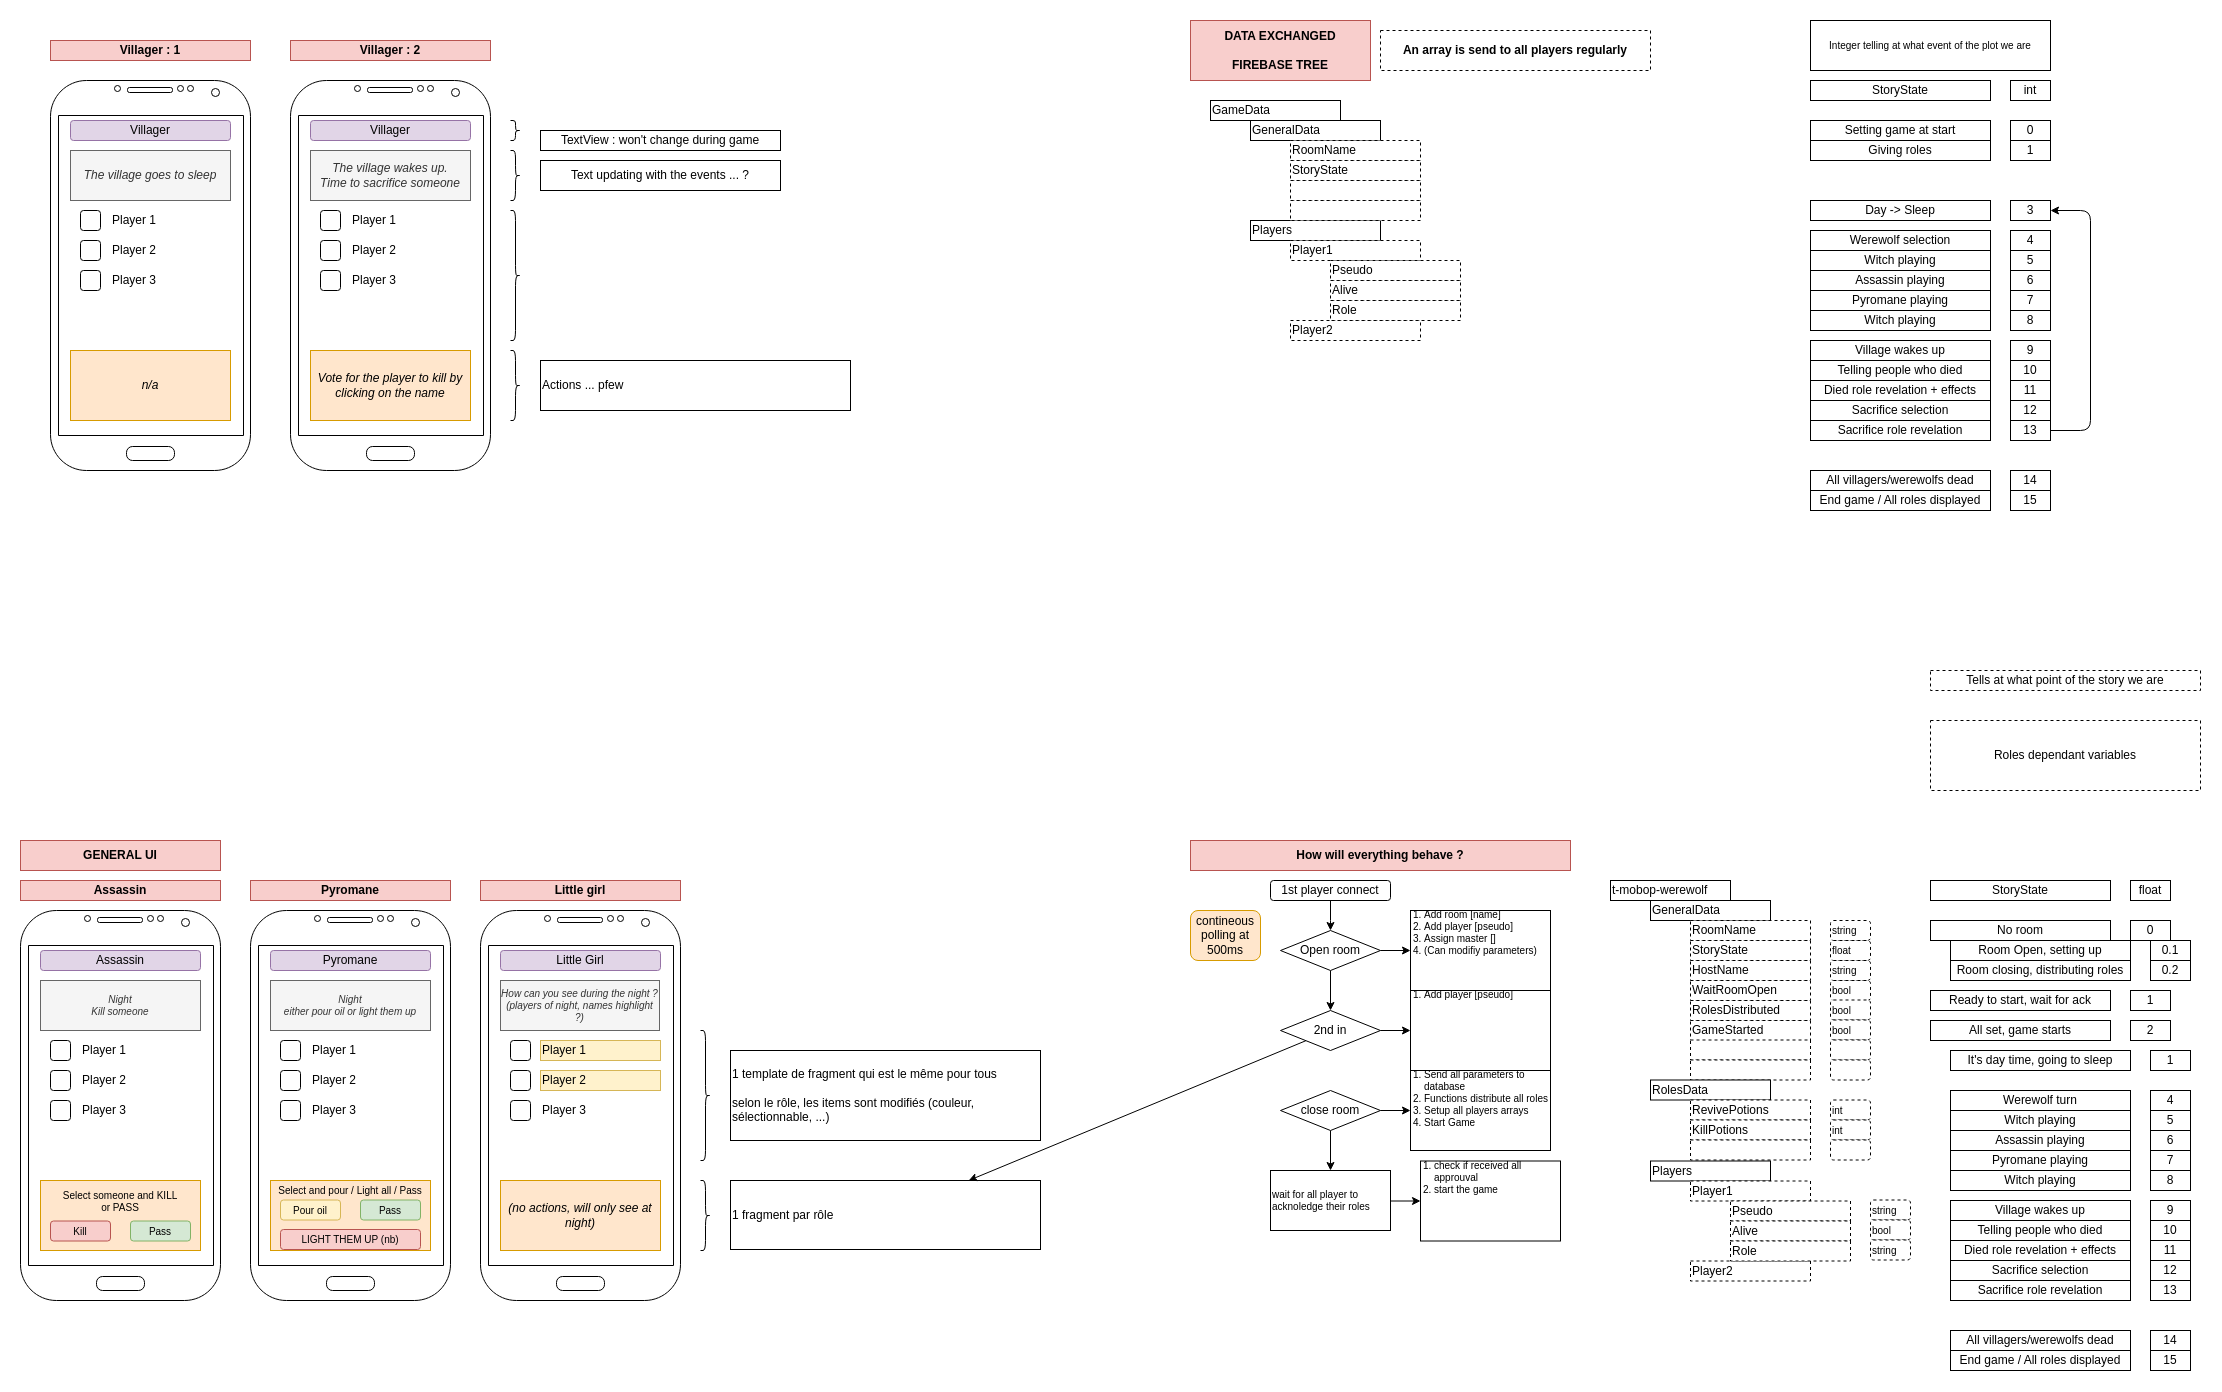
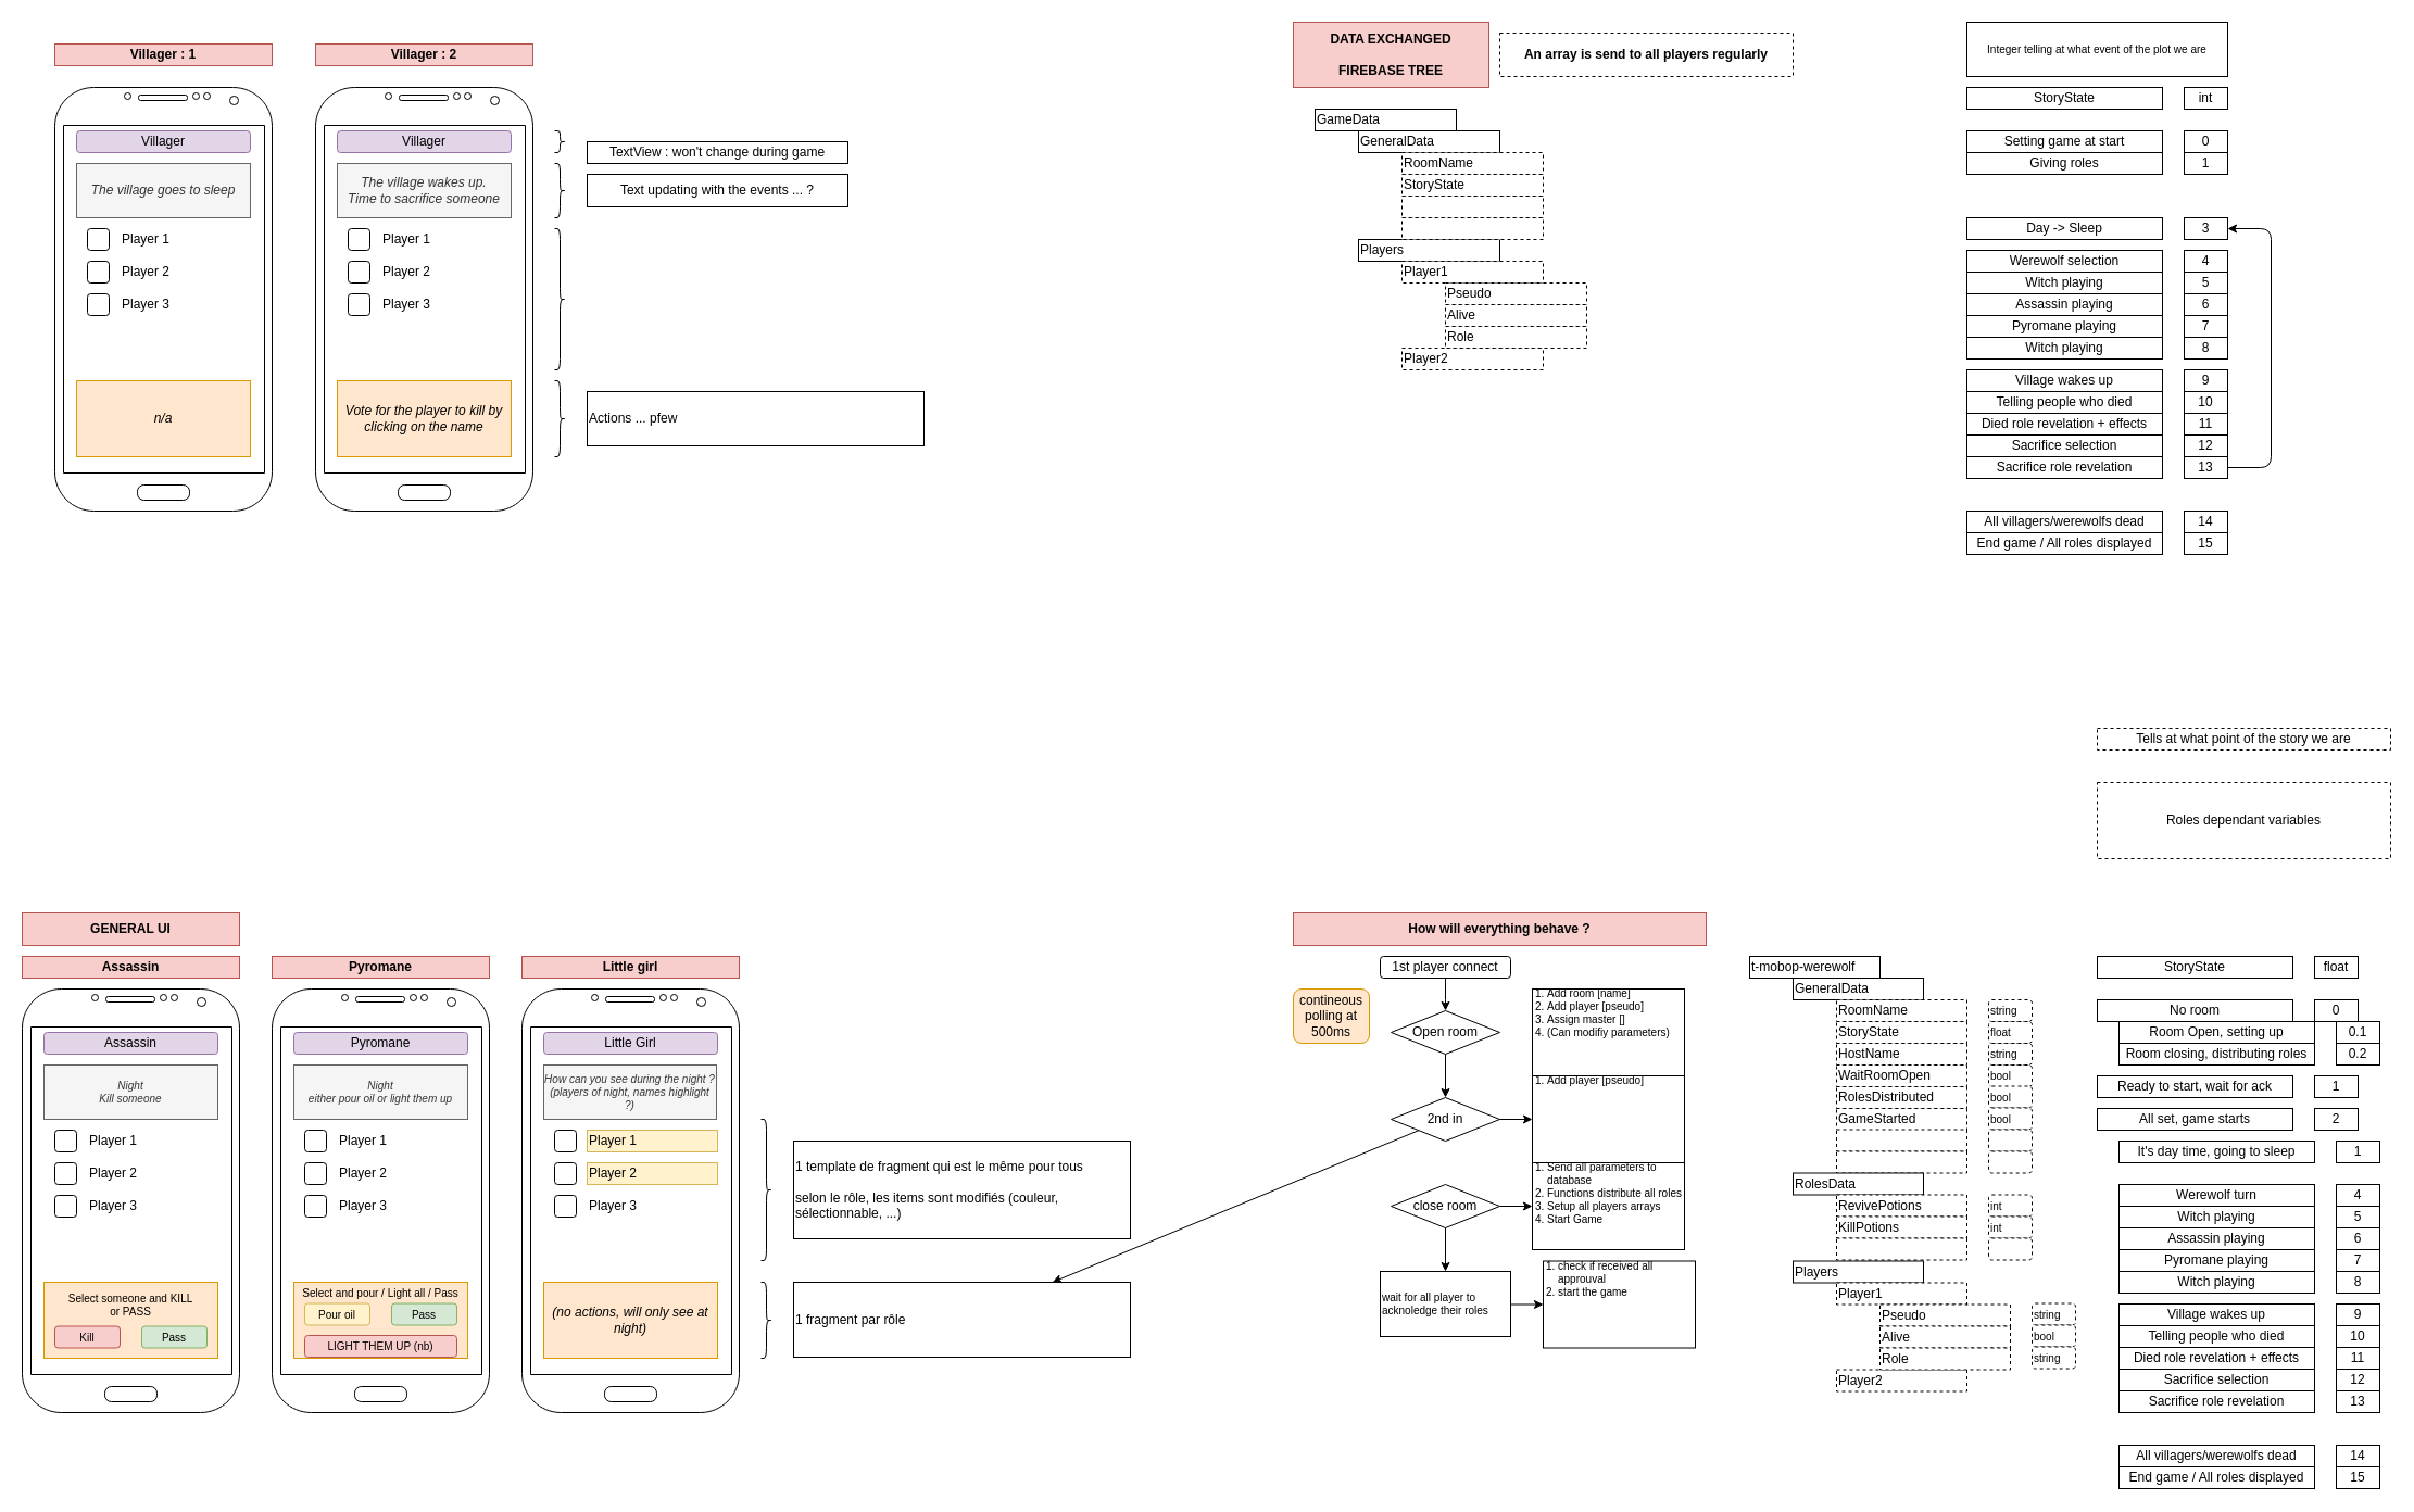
- <mxCell id="127" value="" style="edgeStyle=none;rounded=0;orthogonalLoop=1;jettySize=auto;html=1;" parent="1" source="129" target="126" edge="1"><mxGeometry relative="1" as="geometry" /></mxCell>
